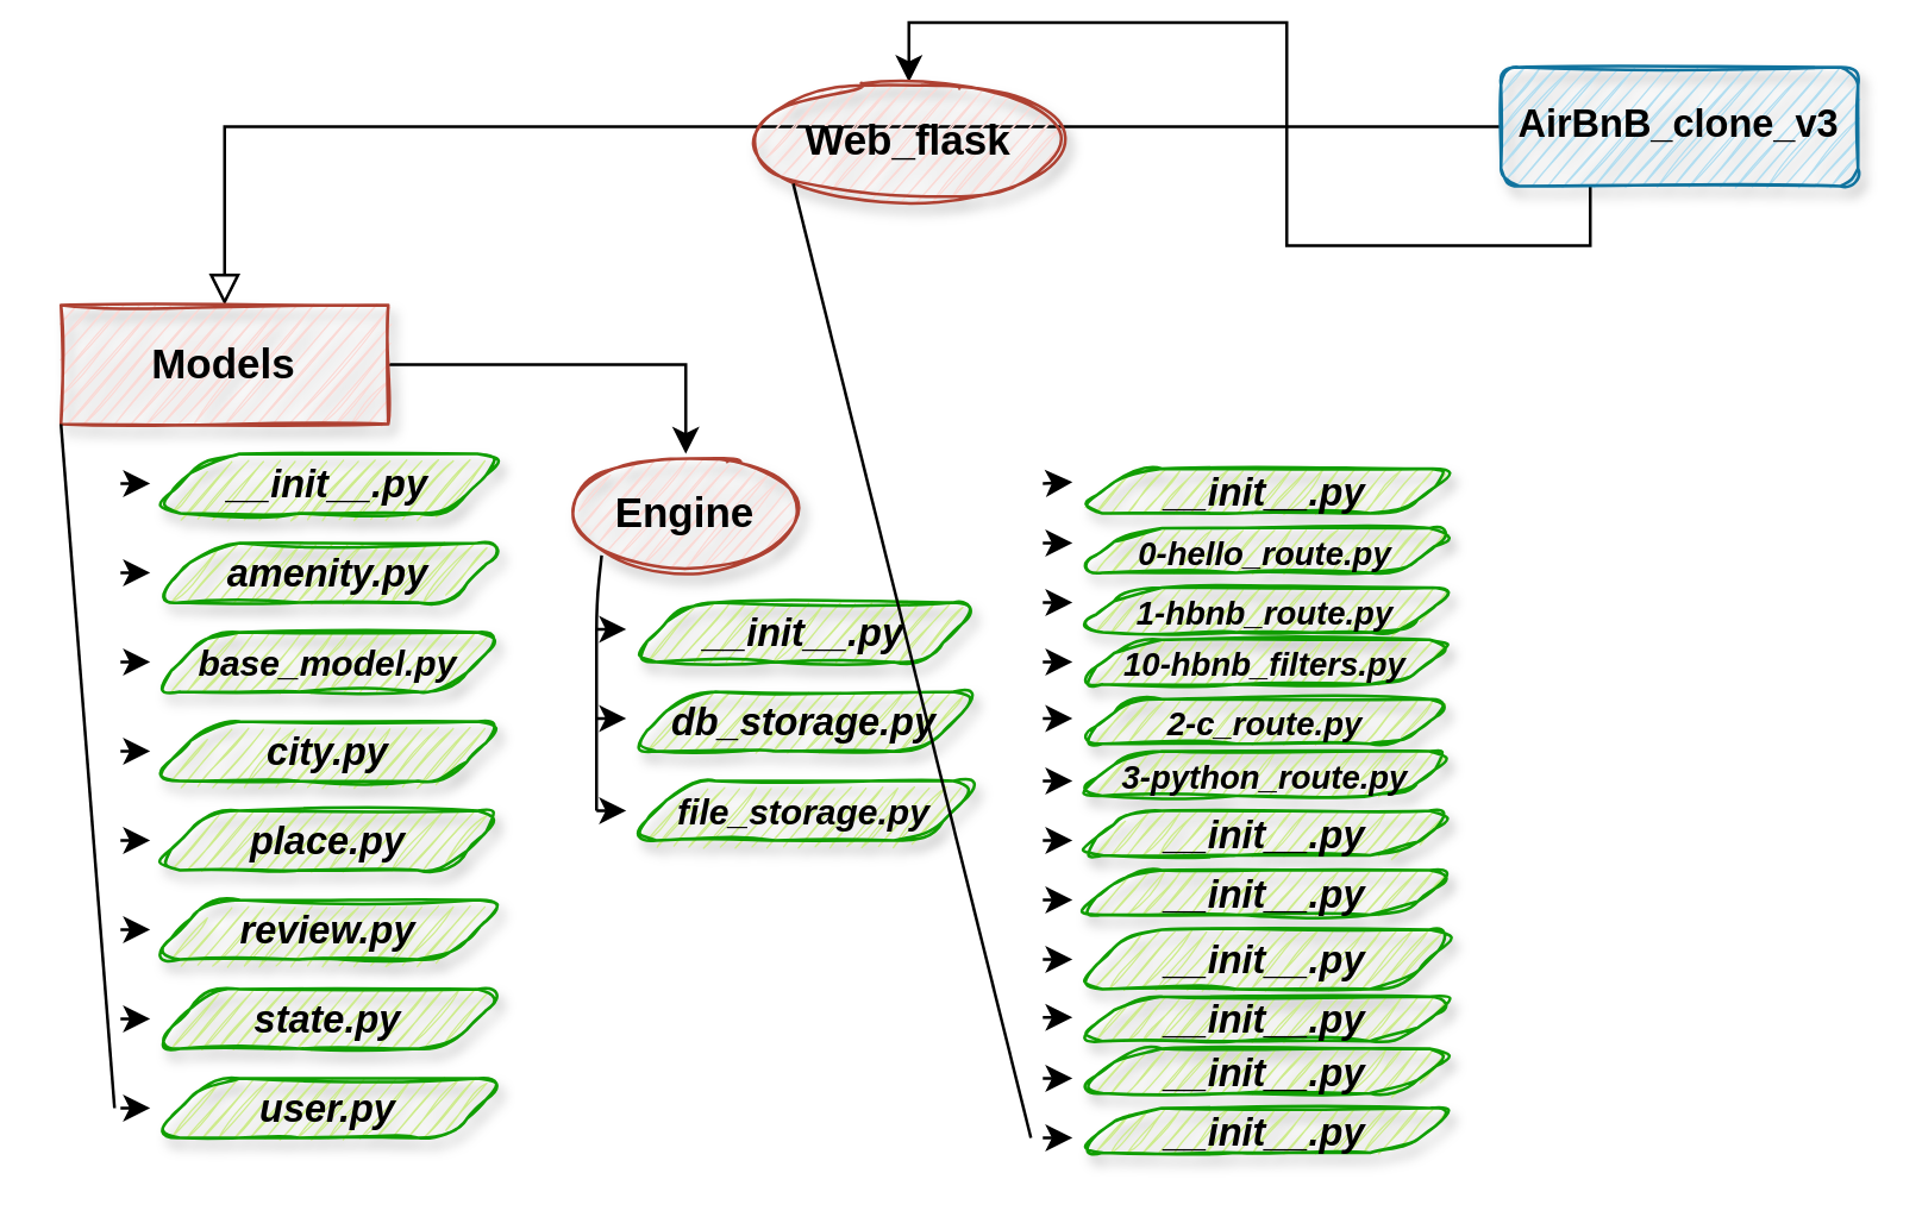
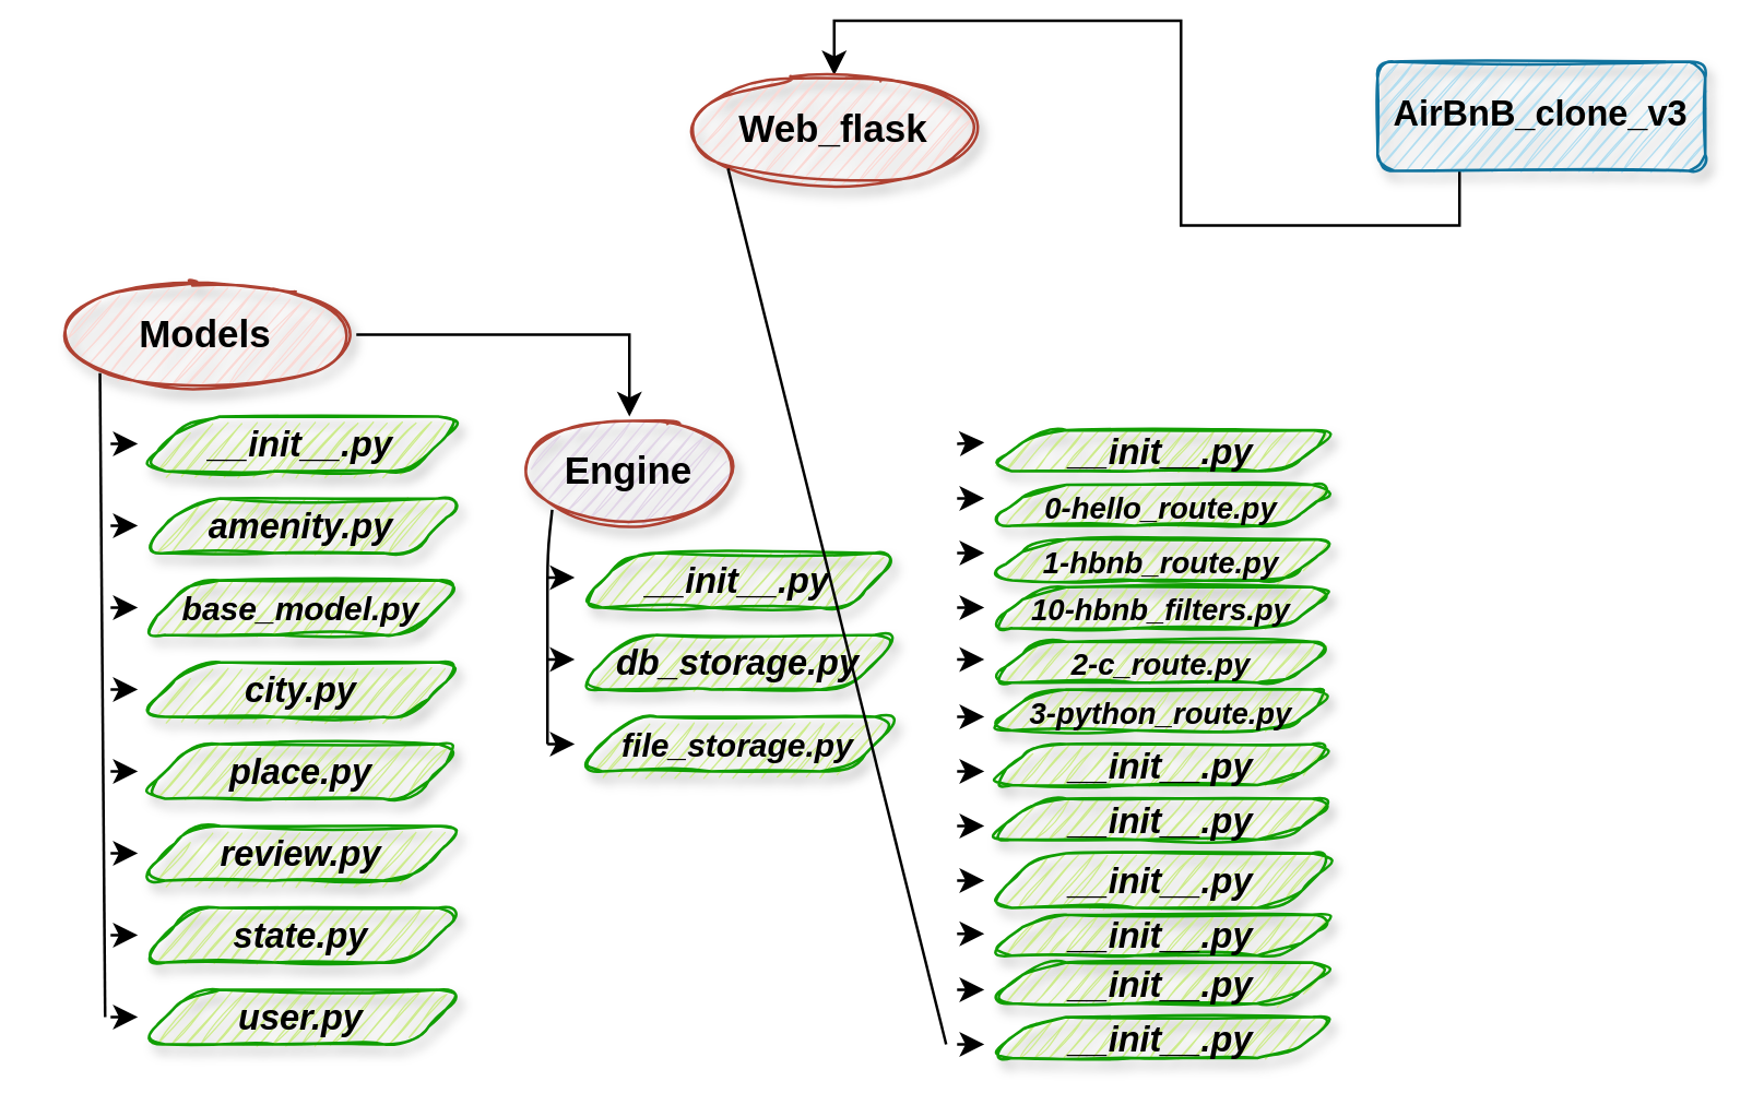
- <mxCell id="2" value="" style="rounded=0;html=1;jettySize=auto;orthogonalLoop=1;fontSize=11;endArrow=block;endFill=0;endSize=8;strokeWidth=1;shadow=0;labelBackgroundColor=#000000;edgeStyle=orthogonalEdgeStyle;verticalAlign=middle;entryX=0.5;entryY=0;entryDx=0;entryDy=0;" parent="1" source="4" target="6" edge="1"><mxGeometry relative="1" as="geometry"><mxPoint x="80" y="80" as="targetPoint" /><Array as="points"><mxPoint x="75" y="40" /></Array></mxGeometry></mxCell>
- <mxCell id="6" value="&lt;font style=&quot;font-size: 14px&quot;&gt;Models&lt;/font&gt;" style="whiteSpace=wrap;html=1;shadow=1;glass=0;sketch=1;fillColor=#fad9d5;strokeColor=#ae4132;fontStyle=1;rounded=0;" vertex="1" parent="1"><mxGeometry x="20" y="100" width="110" height="40" as="geometry" /></mxCell>
+ <mxCell id="6" value="&lt;font style=&quot;font-size: 14px&quot;&gt;Models&lt;/font&gt;" style="ellipse;whiteSpace=wrap;html=1;rounded=1;shadow=1;glass=0;sketch=1;fillColor=#fad9d5;strokeColor=#ae4132;fontStyle=1" vertex="1" parent="1"><mxGeometry x="20" y="100" width="110" height="40" as="geometry" /></mxCell>
- <mxCell id="7" value="&lt;font style=&quot;font-size: 14px&quot;&gt;Engine&lt;/font&gt;" style="ellipse;whiteSpace=wrap;html=1;rounded=1;shadow=1;glass=0;sketch=1;fontSize=13;fillColor=#fad9d5;strokeColor=#ae4132;fontStyle=1" vertex="1" parent="1"><mxGeometry x="190" y="150" width="80" height="40" as="geometry" /></mxCell>
+ <mxCell id="7" value="&lt;font style=&quot;font-size: 14px&quot;&gt;Engine&lt;/font&gt;" style="ellipse;whiteSpace=wrap;html=1;rounded=1;shadow=1;glass=0;sketch=1;fontSize=13;fillColor=#e1d5e7;strokeColor=#ae4132;fontStyle=1;" vertex="1" parent="1"><mxGeometry x="190" y="150" width="80" height="40" as="geometry" /></mxCell>
